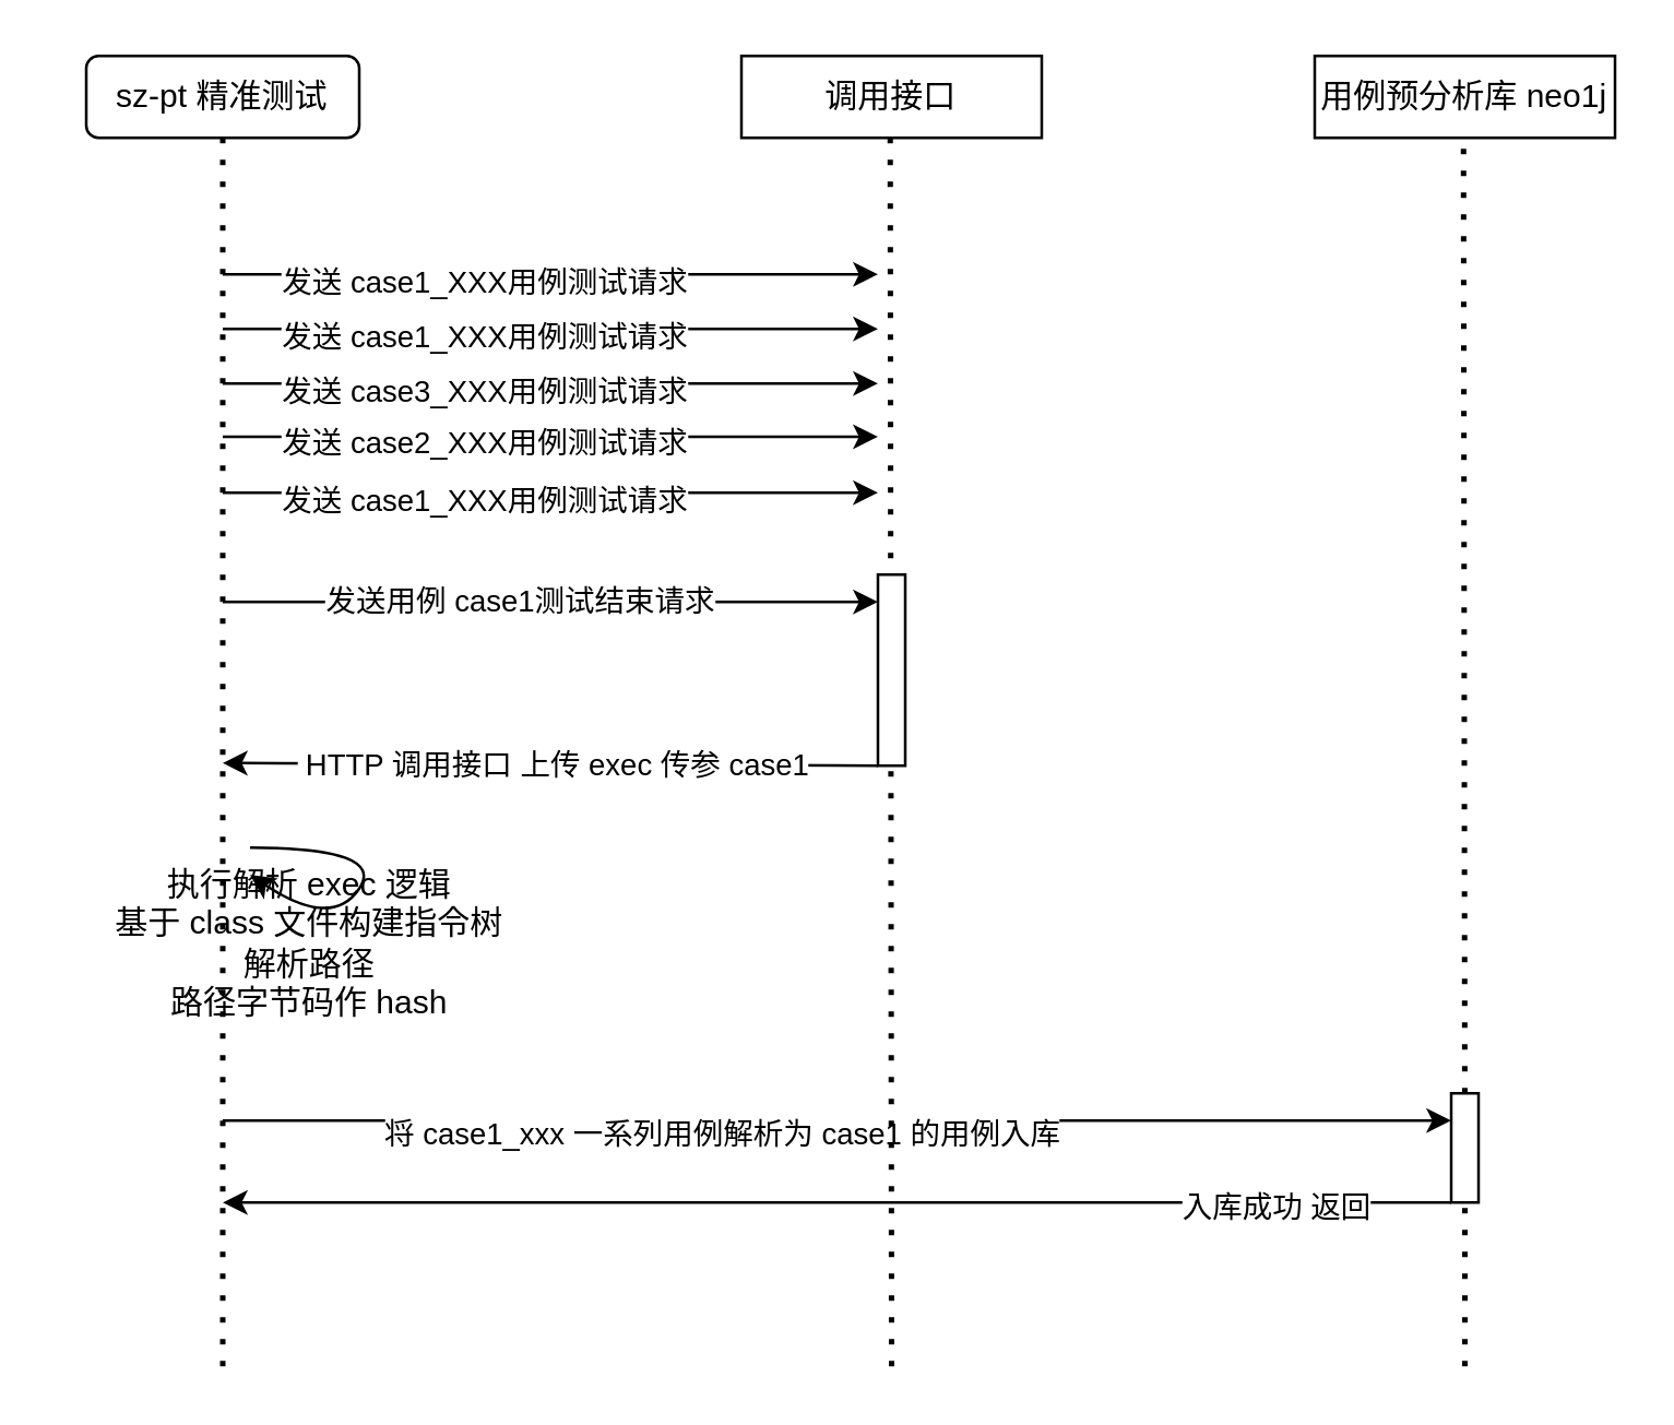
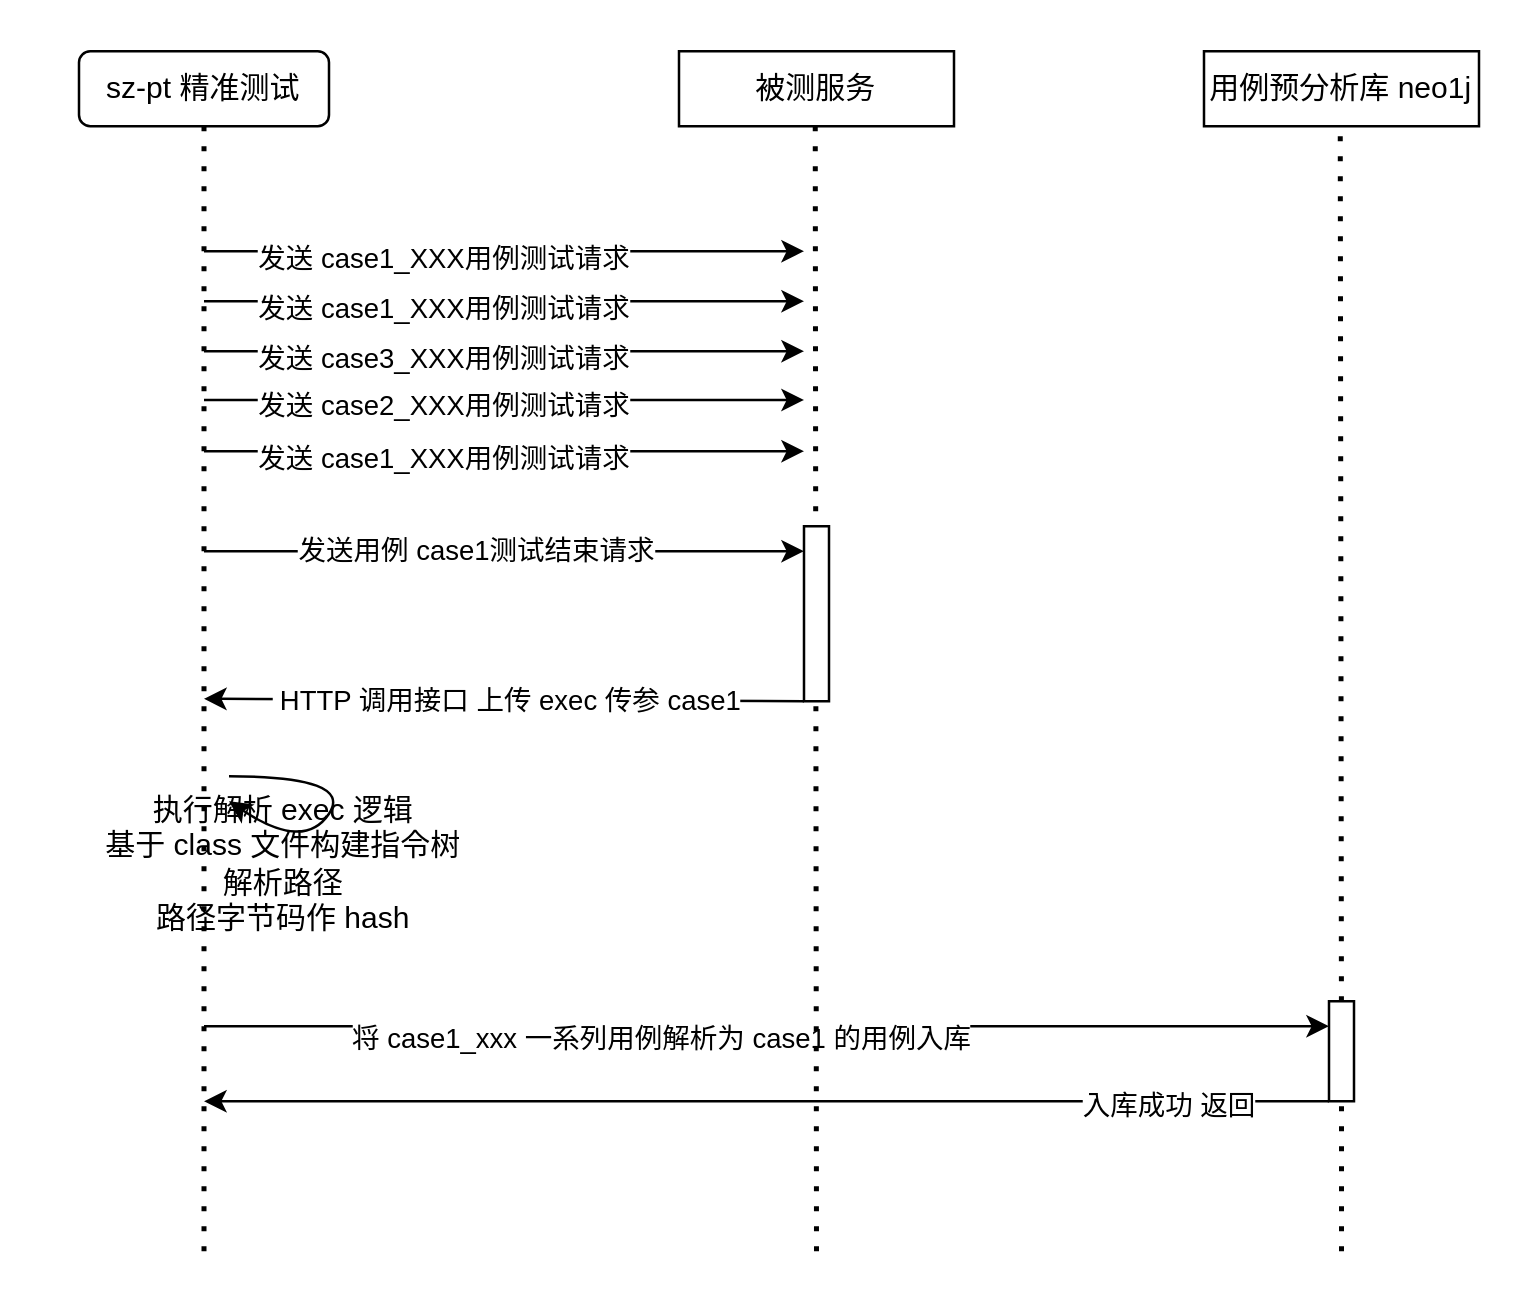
- <mxCell id="4" value="调用接口" style="rounded=0;whiteSpace=wrap;html=1;" vertex="1" parent="1"><mxGeometry x="271" y="20" width="110" height="30" as="geometry" /></mxCell>
+ <mxCell id="4" value="被测服务" style="rounded=0;whiteSpace=wrap;html=1;" vertex="1" parent="1"><mxGeometry x="271" y="20" width="110" height="30" as="geometry" /></mxCell>
